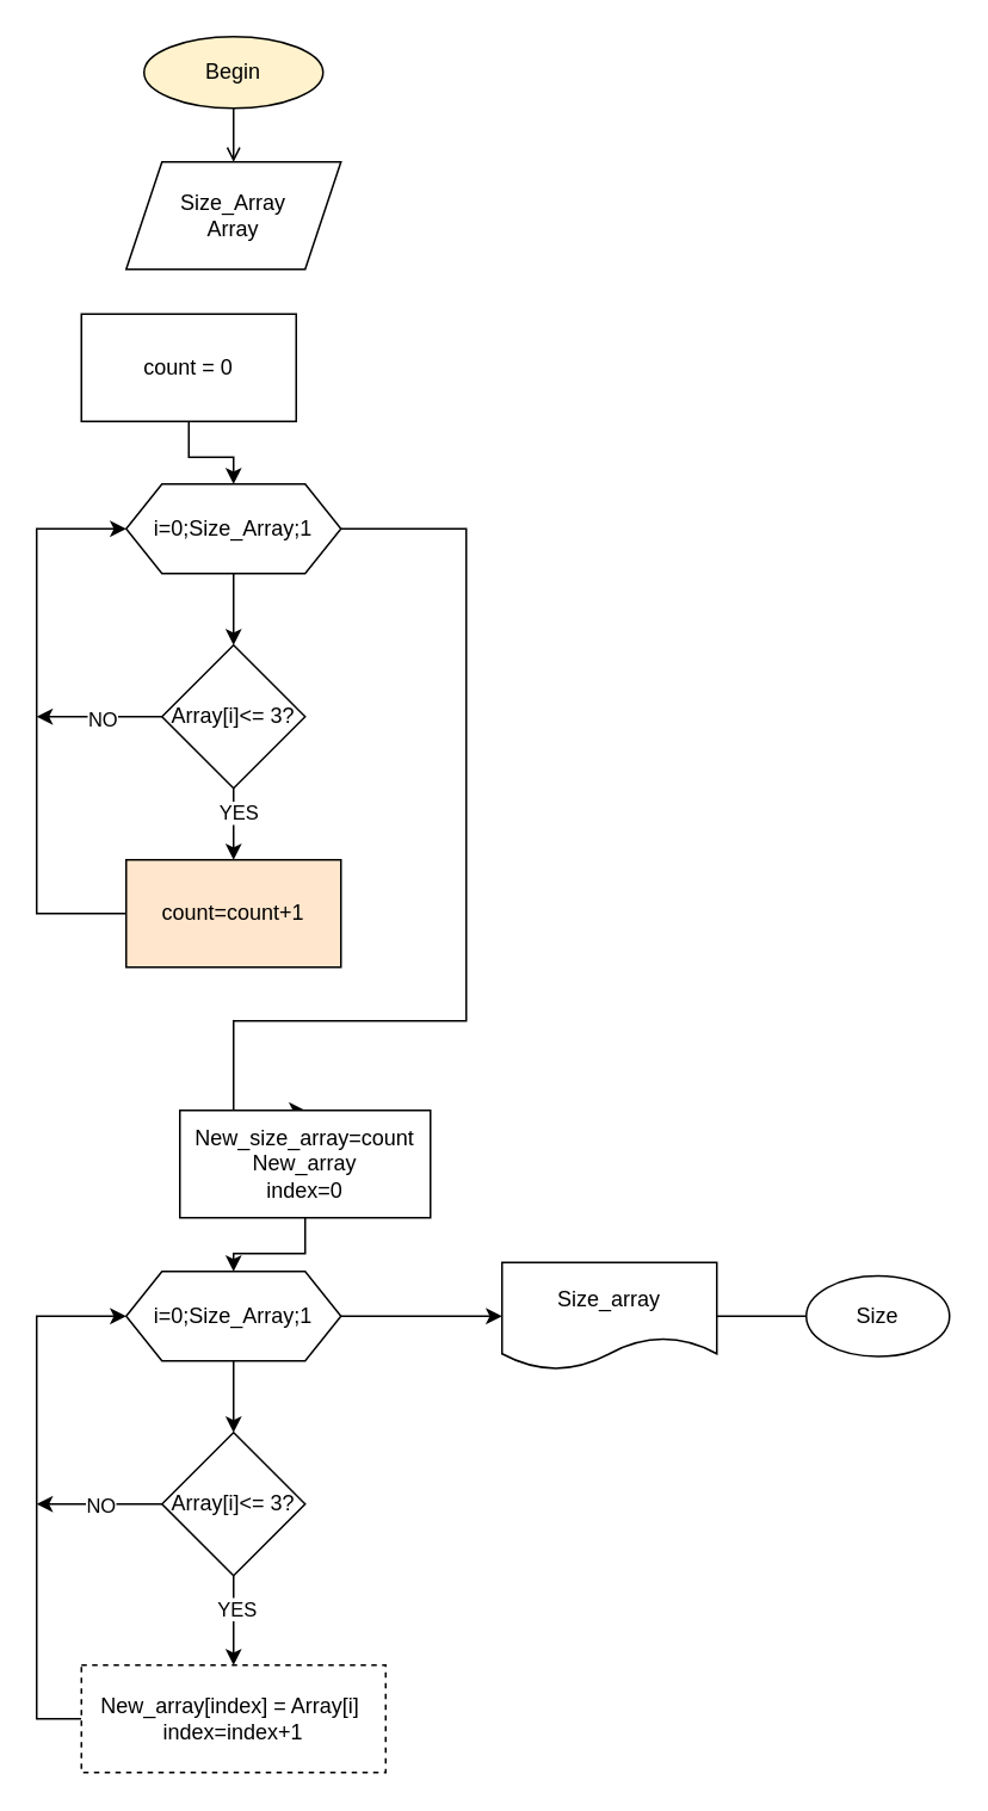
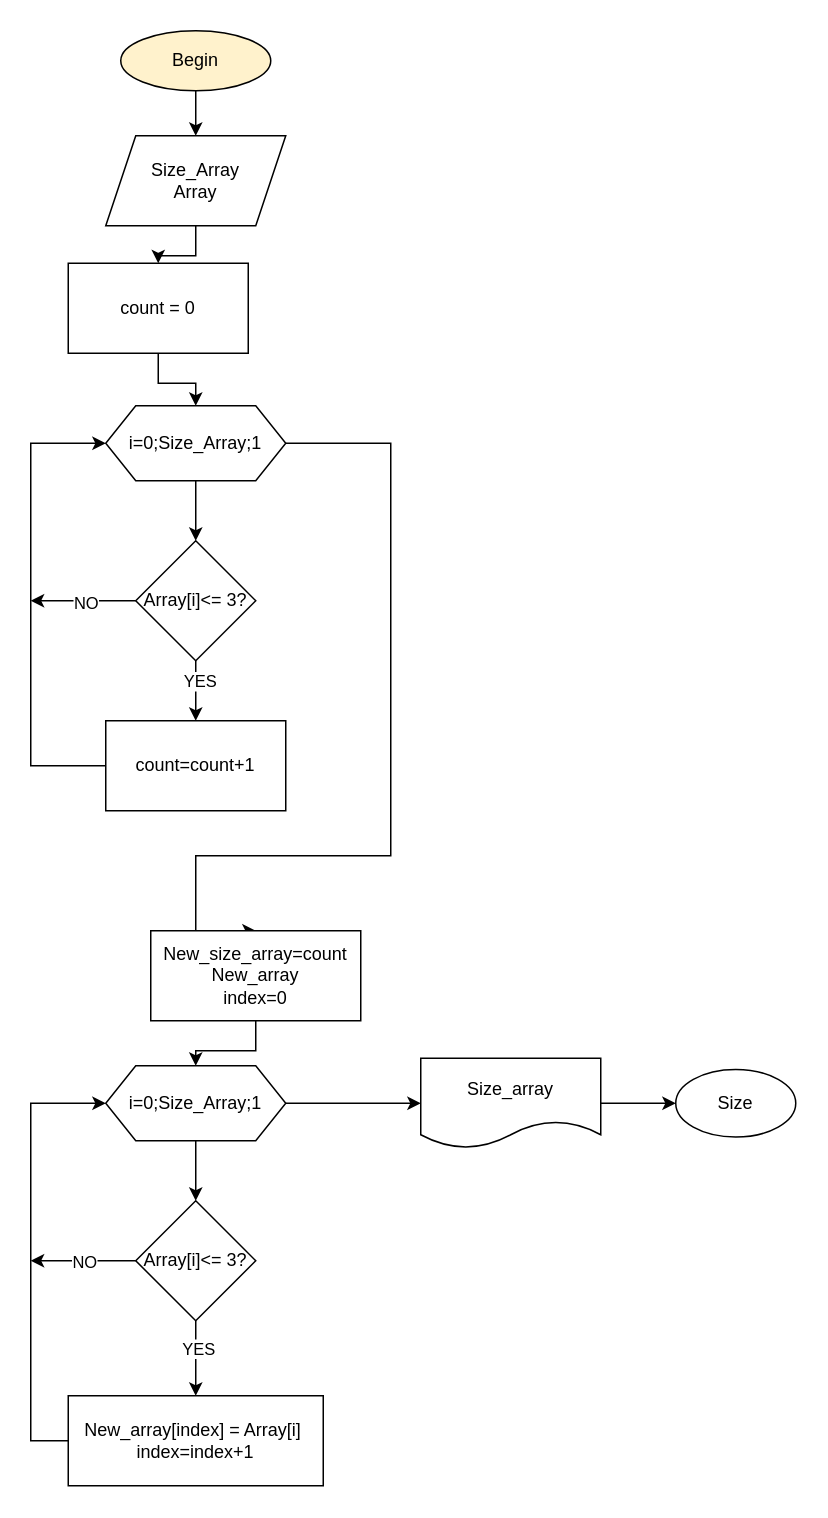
- <mxCell id="2" style="edgeStyle=orthogonalEdgeStyle;rounded=0;orthogonalLoop=1;jettySize=auto;html=1;entryX=0.5;entryY=0;entryDx=0;entryDy=0;endArrow=open;" edge="1" parent="1" source="3" target="5"><mxGeometry relative="1" as="geometry" /></mxCell>
+ <mxCell id="2" style="edgeStyle=orthogonalEdgeStyle;rounded=0;orthogonalLoop=1;jettySize=auto;html=1;entryX=0.5;entryY=0;entryDx=0;entryDy=0;" edge="1" parent="1" source="3" target="5"><mxGeometry relative="1" as="geometry" /></mxCell>
+ <mxCell id="4" value="" style="edgeStyle=orthogonalEdgeStyle;rounded=0;orthogonalLoop=1;jettySize=auto;html=1;" edge="1" parent="1" source="5" target="7"><mxGeometry relative="1" as="geometry" /></mxCell>
- <mxCell id="17" value="count=count+1" style="whiteSpace=wrap;html=1;fillColor=#ffe6cc;" vertex="1" parent="1"><mxGeometry x="70" y="480" width="120" height="60" as="geometry" /></mxCell>
+ <mxCell id="17" value="count=count+1" style="whiteSpace=wrap;html=1;" vertex="1" parent="1"><mxGeometry x="70" y="480" width="120" height="60" as="geometry" /></mxCell>
- <mxCell id="27" value="" style="edgeStyle=orthogonalEdgeStyle;rounded=0;orthogonalLoop=1;jettySize=auto;html=1;endArrow=none;" edge="1" parent="1" source="28" target="29"><mxGeometry relative="1" as="geometry" /></mxCell>
+ <mxCell id="27" value="" style="edgeStyle=orthogonalEdgeStyle;rounded=0;orthogonalLoop=1;jettySize=auto;html=1;" edge="1" parent="1" source="28" target="29"><mxGeometry relative="1" as="geometry" /></mxCell>
- <mxCell id="31" value="New_array[index] = Array[i]&amp;nbsp;&lt;br&gt;index=index+1" style="whiteSpace=wrap;html=1;dashed=1;" vertex="1" parent="1"><mxGeometry x="45" y="930" width="170" height="60" as="geometry" /></mxCell>
+ <mxCell id="31" value="New_array[index] = Array[i]&amp;nbsp;&lt;br&gt;index=index+1" style="whiteSpace=wrap;html=1;" vertex="1" parent="1"><mxGeometry x="45" y="930" width="170" height="60" as="geometry" /></mxCell>
